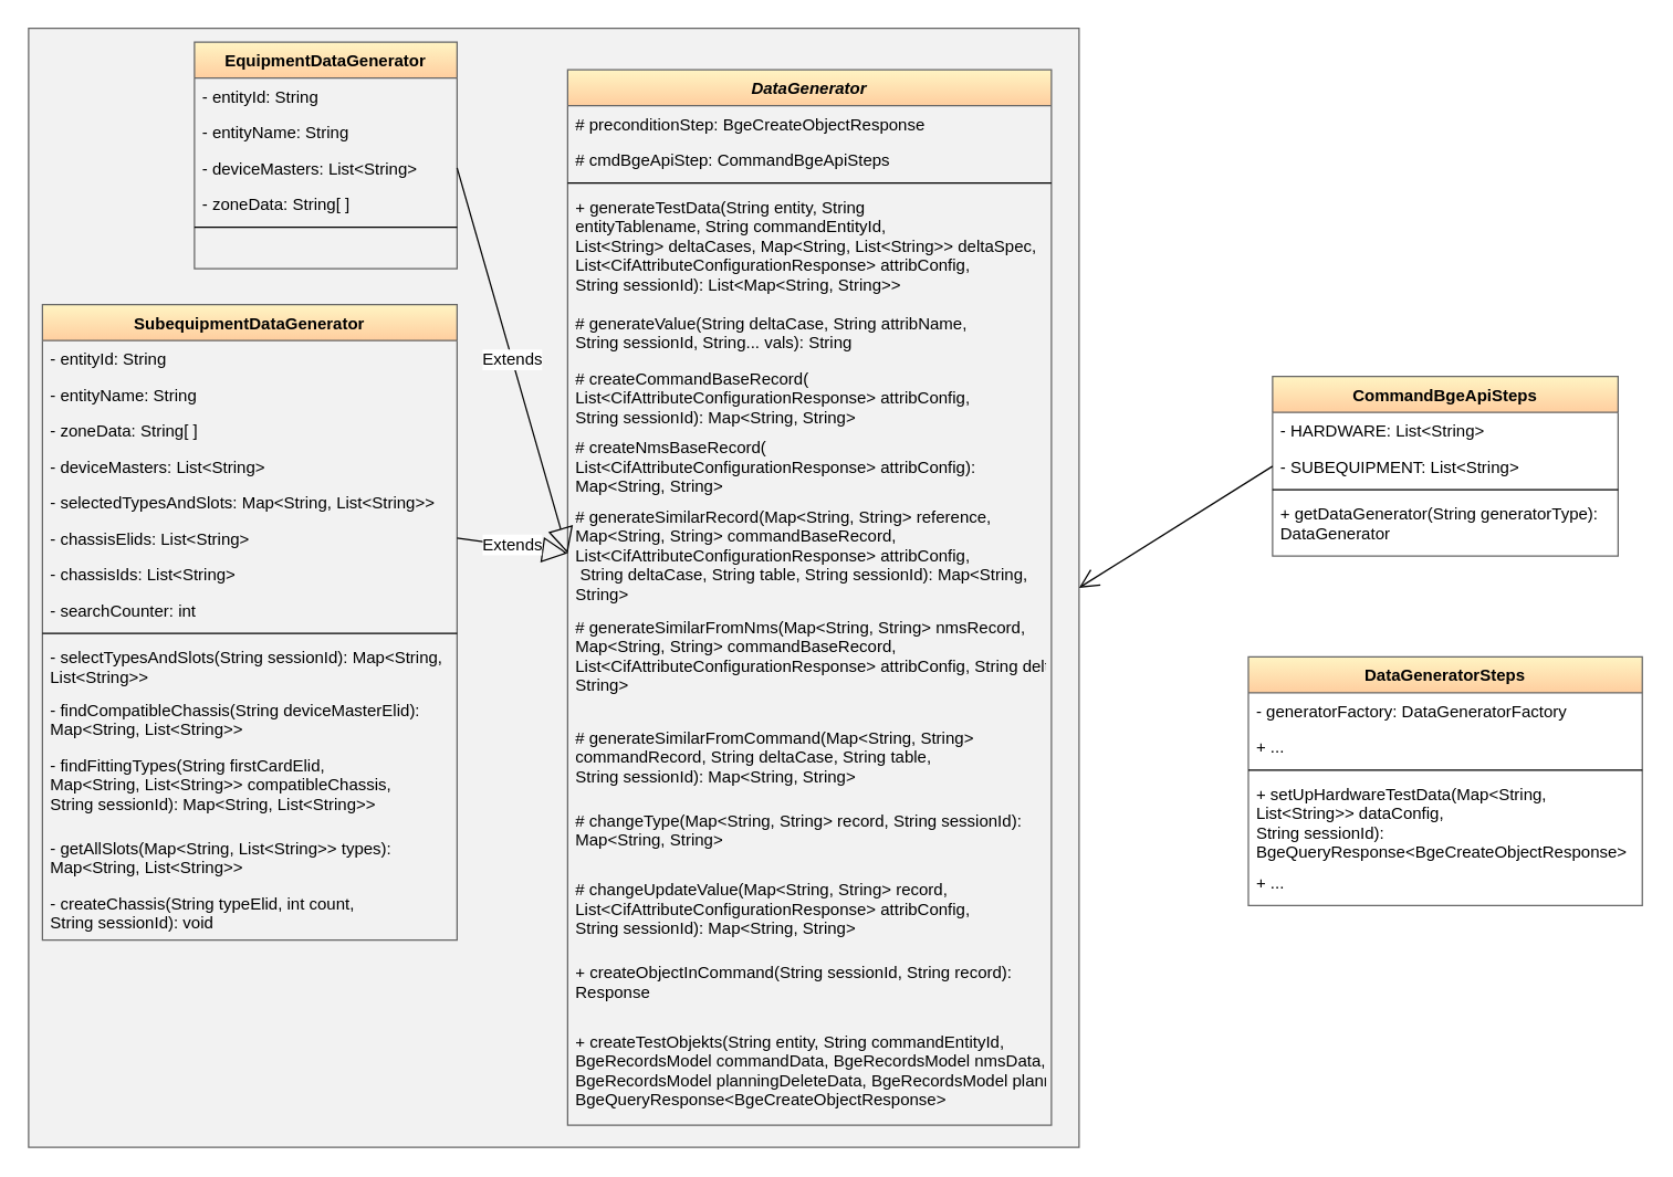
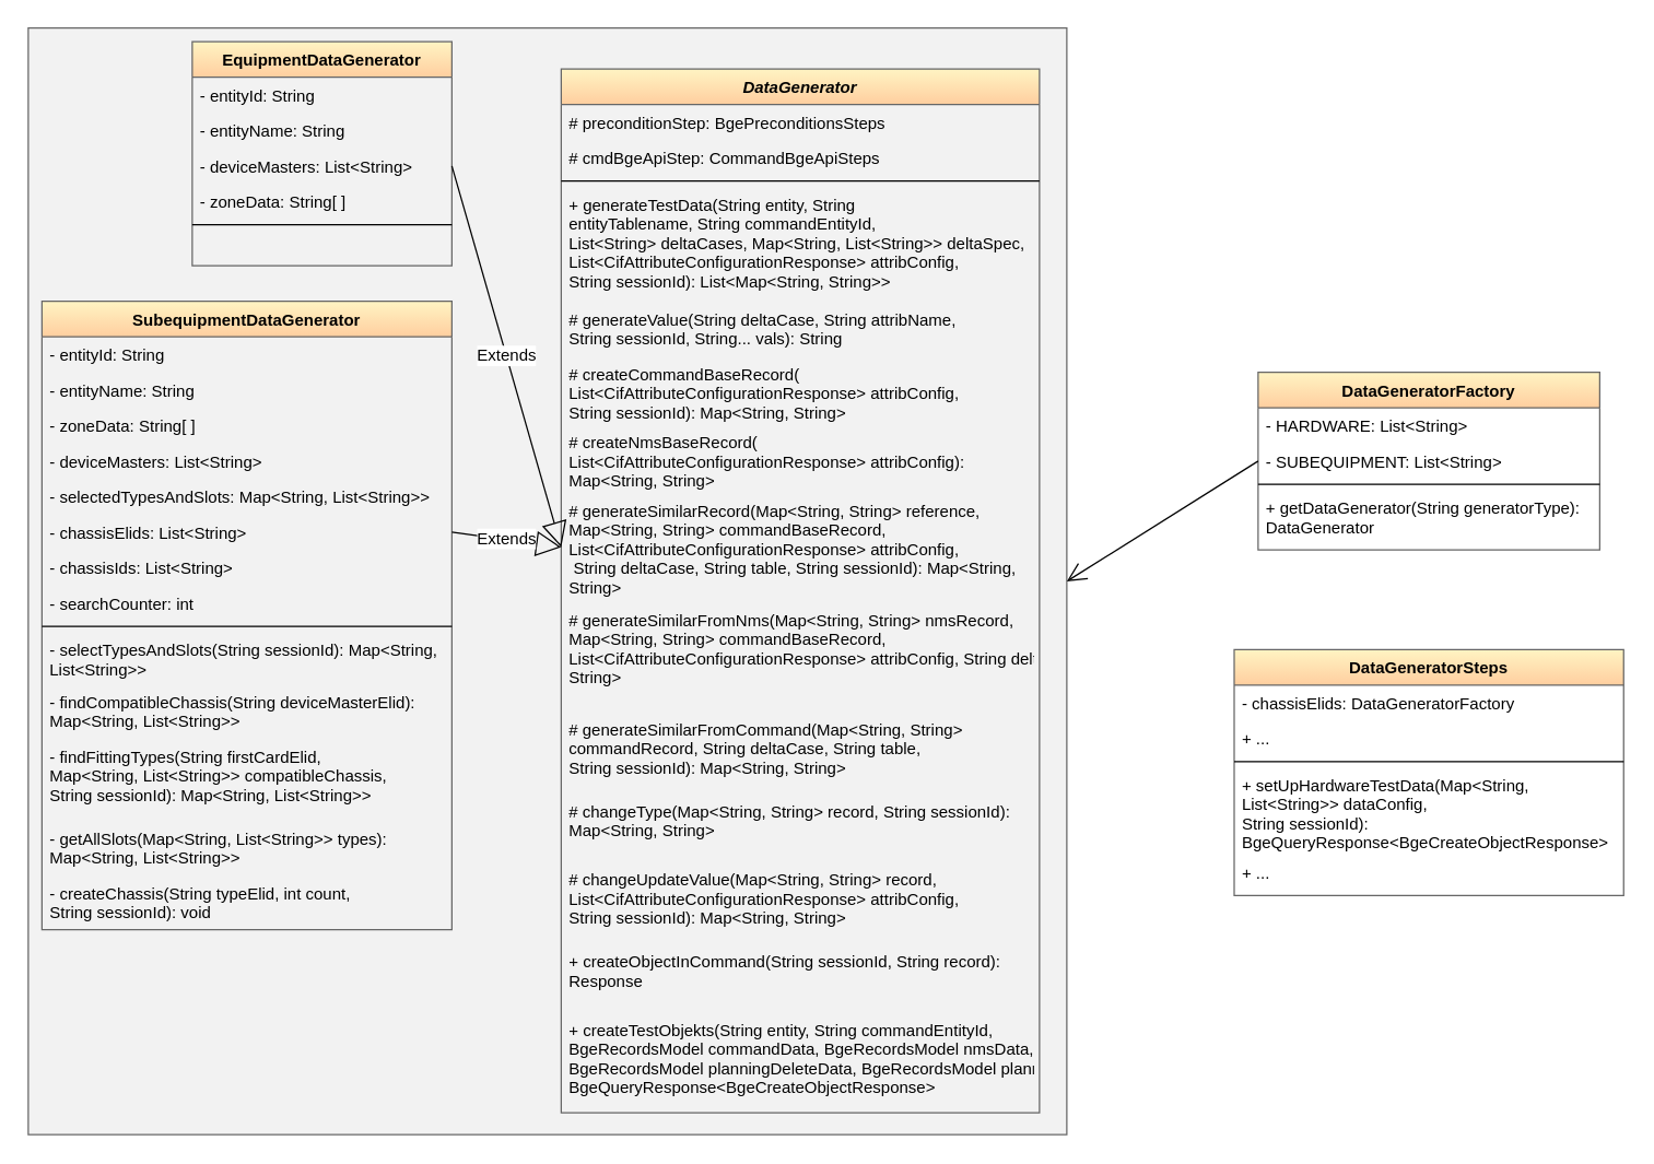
- <mxCell id="4" value="# preconditionStep: BgeCreateObjectResponse" style="text;align=left;verticalAlign=top;spacingLeft=4;spacingRight=4;overflow=hidden;rotatable=0;points=[[0,0.5],[1,0.5]];portConstraint=eastwest;" parent="3" vertex="1"><mxGeometry y="26" width="350" height="26" as="geometry" /></mxCell>
+ <mxCell id="4" value="# preconditionStep: BgePreconditionsSteps" style="text;align=left;verticalAlign=top;spacingLeft=4;spacingRight=4;overflow=hidden;rotatable=0;points=[[0,0.5],[1,0.5]];portConstraint=eastwest;" parent="3" vertex="1"><mxGeometry y="26" width="350" height="26" as="geometry" /></mxCell>
- <mxCell id="39" value="CommandBgeApiSteps" style="swimlane;fontStyle=1;align=center;verticalAlign=top;childLayout=stackLayout;horizontal=1;startSize=26;horizontalStack=0;resizeParent=1;resizeLast=0;collapsible=1;marginBottom=0;rounded=0;shadow=0;strokeWidth=1;fillColor=#FFF4C3;strokeColor=#666666;gradientColor=#FFCE9F;" parent="1" vertex="1"><mxGeometry x="920" y="272" width="250" height="130" as="geometry"><mxRectangle x="550" y="140" width="160" height="26" as="alternateBounds" /></mxGeometry></mxCell>
+ <mxCell id="39" value="DataGeneratorFactory" style="swimlane;fontStyle=1;align=center;verticalAlign=top;childLayout=stackLayout;horizontal=1;startSize=26;horizontalStack=0;resizeParent=1;resizeLast=0;collapsible=1;marginBottom=0;rounded=0;shadow=0;strokeWidth=1;fillColor=#FFF4C3;strokeColor=#666666;gradientColor=#FFCE9F;" parent="1" vertex="1"><mxGeometry x="920" y="272" width="250" height="130" as="geometry"><mxRectangle x="550" y="140" width="160" height="26" as="alternateBounds" /></mxGeometry></mxCell>
- <mxCell id="48" value="- generatorFactory: DataGeneratorFactory " style="text;align=left;verticalAlign=top;spacingLeft=4;spacingRight=4;overflow=hidden;rotatable=0;points=[[0,0.5],[1,0.5]];portConstraint=eastwest;" vertex="1" parent="47"><mxGeometry y="26" width="285" height="26" as="geometry" /></mxCell>
+ <mxCell id="48" value="- chassisElids: DataGeneratorFactory " style="text;align=left;verticalAlign=top;spacingLeft=4;spacingRight=4;overflow=hidden;rotatable=0;points=[[0,0.5],[1,0.5]];portConstraint=eastwest;" vertex="1" parent="47"><mxGeometry y="26" width="285" height="26" as="geometry" /></mxCell>
